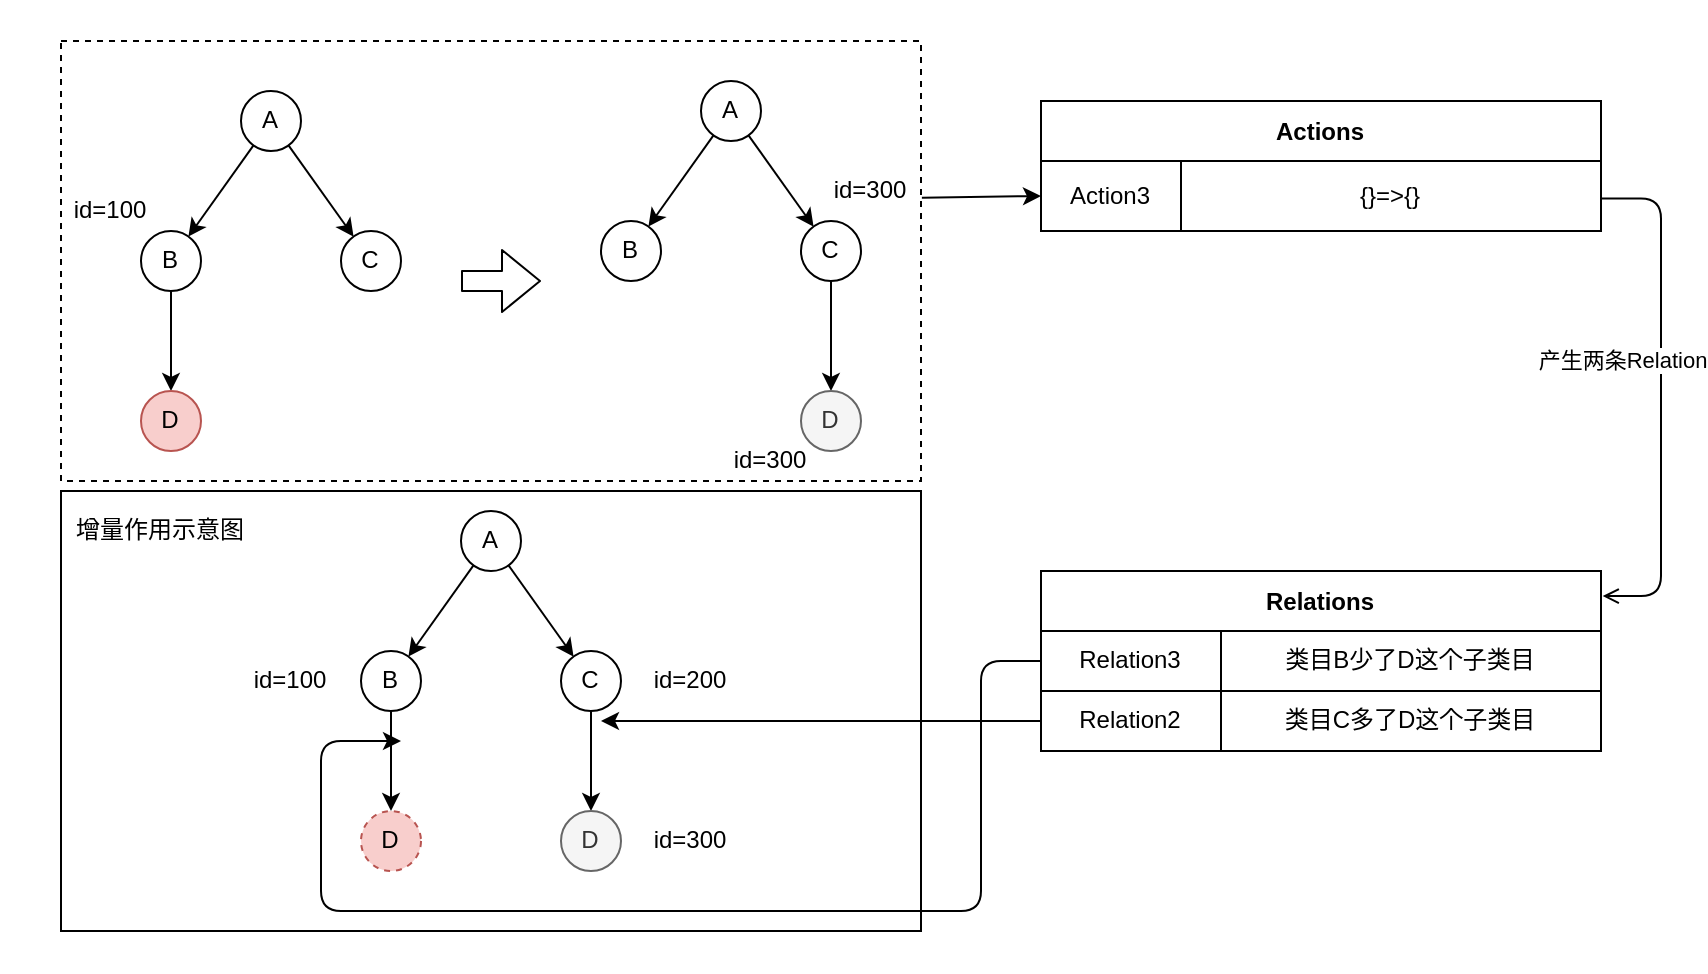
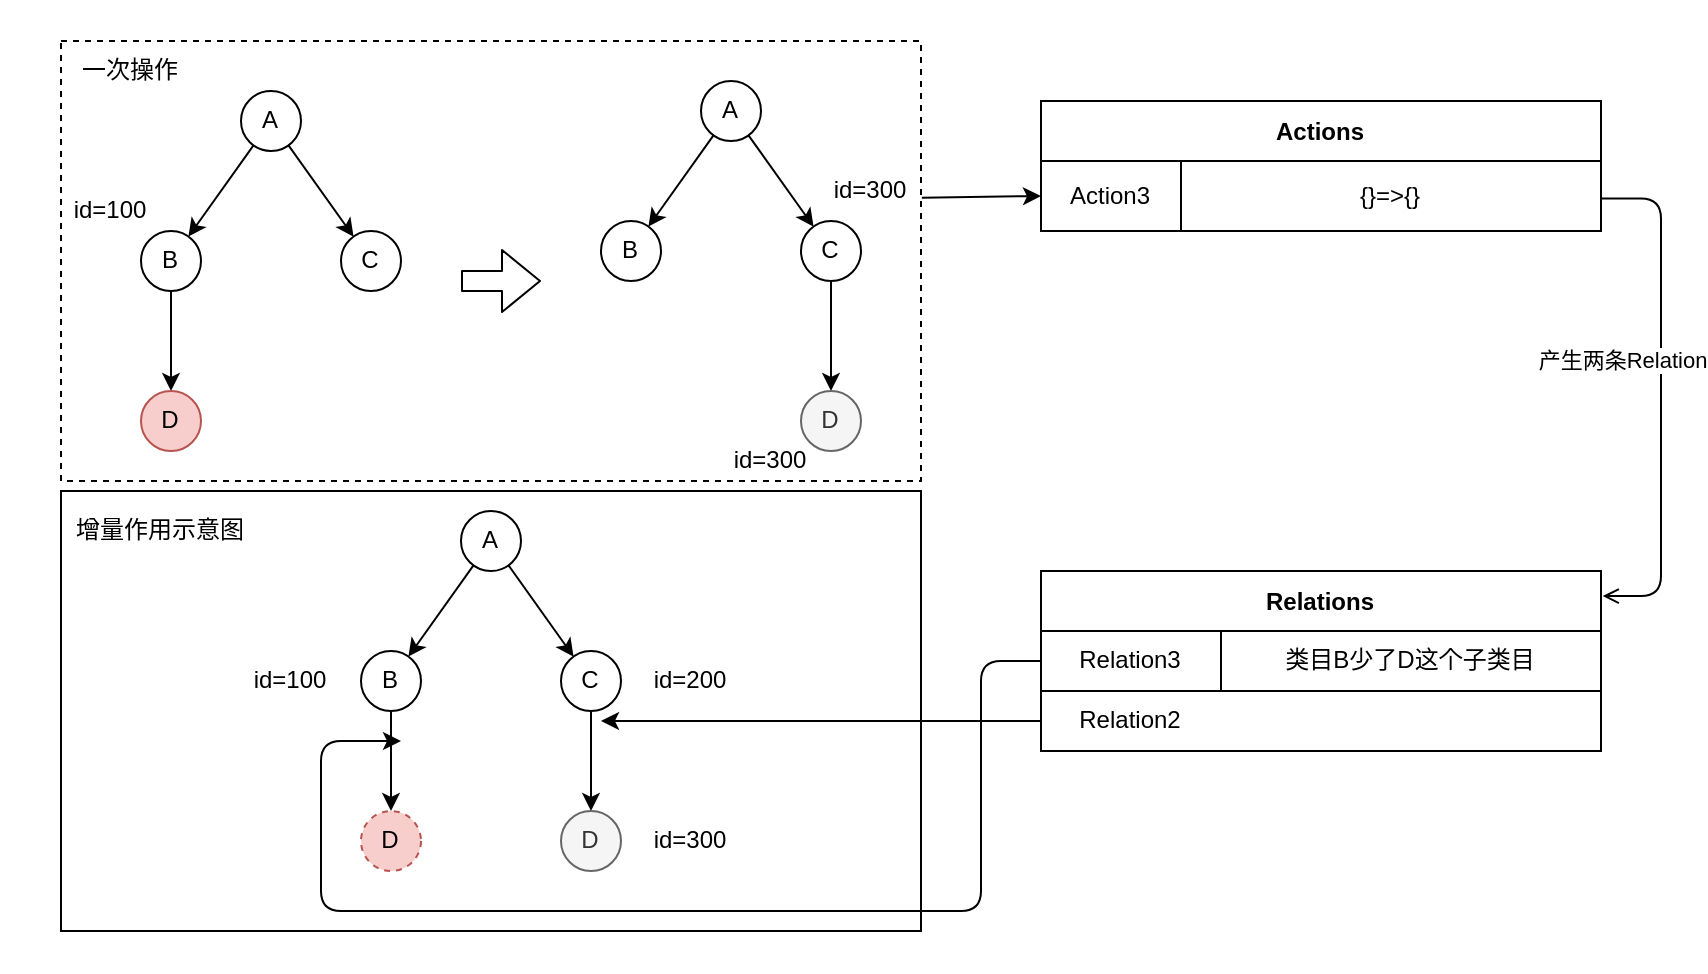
+ <mxCell id="28" value="一次操作" style="text;html=1;strokeColor=none;fillColor=none;align=center;verticalAlign=middle;whiteSpace=wrap;rounded=0;" vertex="1" parent="1"><mxGeometry x="30" y="25" width="70" height="20" as="geometry" /></mxCell>
- <mxCell id="42" value="&lt;span&gt;类目C多了D这个子类目&lt;/span&gt;" style="shape=partialRectangle;html=1;whiteSpace=wrap;connectable=0;fillColor=none;top=0;left=0;bottom=0;right=0;overflow=hidden;" vertex="1" parent="40"><mxGeometry x="90" width="190" height="30" as="geometry" /></mxCell>
